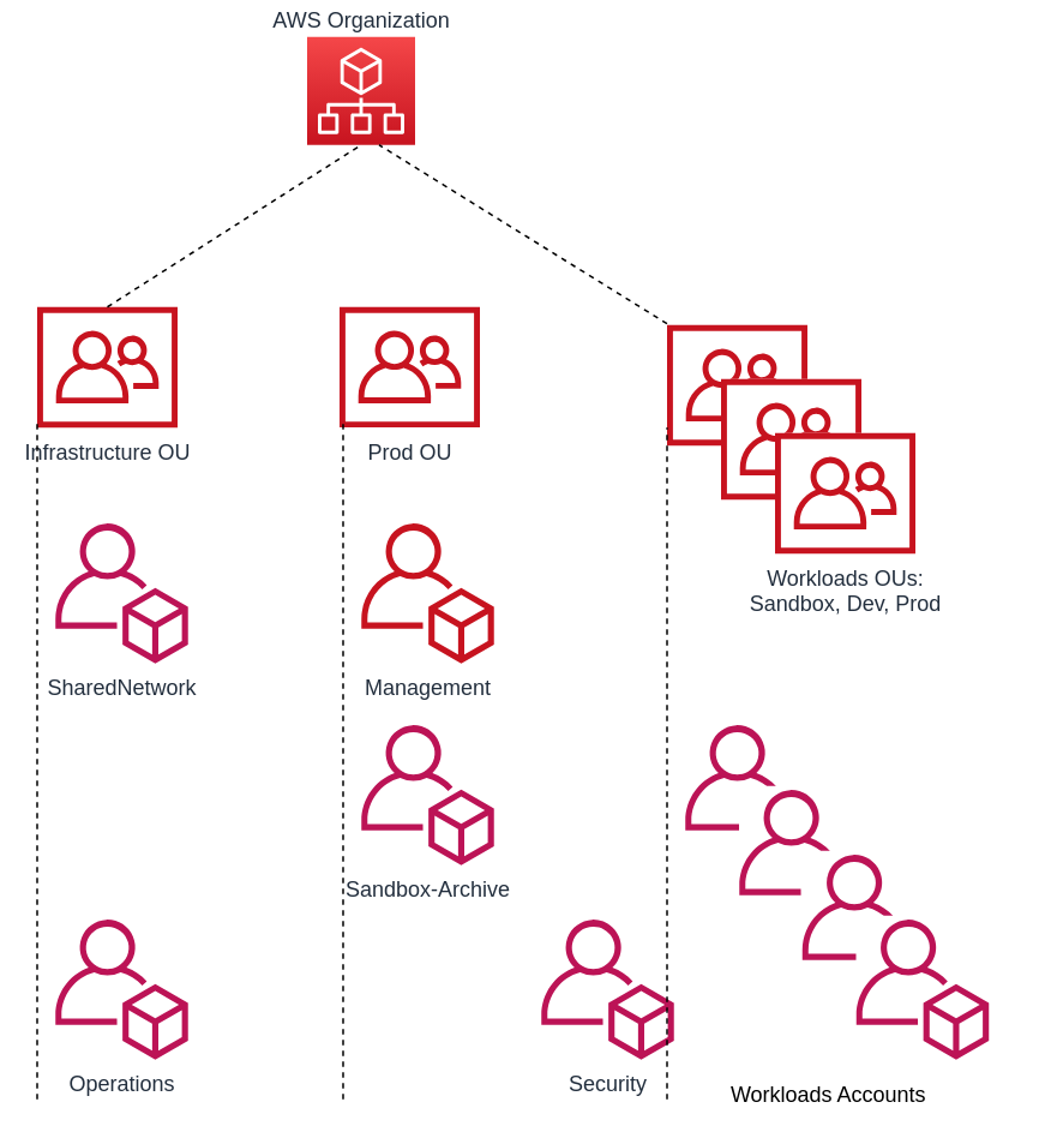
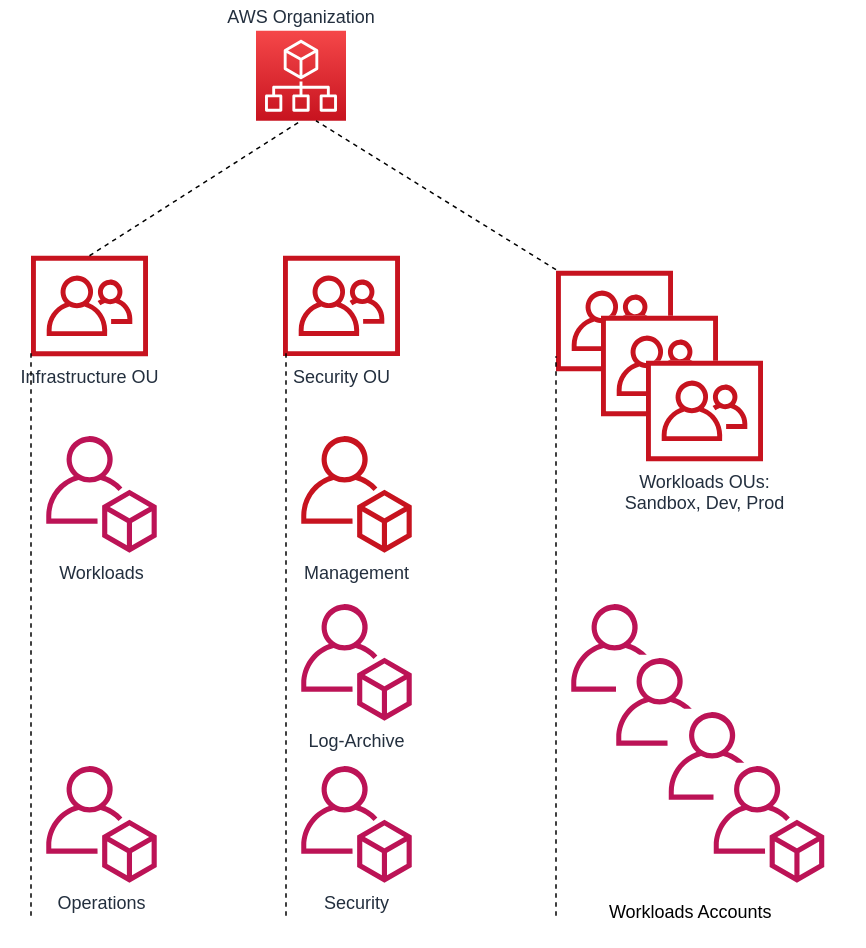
- <mxCell id="16" value="&lt;div&gt;Prod OU&lt;/div&gt;" style="outlineConnect=0;fontColor=#232F3E;gradientColor=none;fillColor=#C7131F;strokeColor=none;dashed=0;verticalLabelPosition=bottom;verticalAlign=top;align=center;html=1;fontSize=12;fontStyle=0;aspect=fixed;pointerEvents=1;shape=mxgraph.aws4.organizations_organizational_unit;" parent="1" vertex="1"><mxGeometry x="188" y="169.94" width="78" height="67" as="geometry" /></mxCell>
+ <mxCell id="16" value="&lt;div&gt;Security OU&lt;/div&gt;" style="outlineConnect=0;fontColor=#232F3E;gradientColor=none;fillColor=#C7131F;strokeColor=none;dashed=0;verticalLabelPosition=bottom;verticalAlign=top;align=center;html=1;fontSize=12;fontStyle=0;aspect=fixed;pointerEvents=1;shape=mxgraph.aws4.organizations_organizational_unit;" parent="1" vertex="1"><mxGeometry x="188" y="169.94" width="78" height="67" as="geometry" /></mxCell>
- <mxCell id="17" value="&lt;div&gt;SharedNetwork&lt;/div&gt;" style="outlineConnect=0;fontColor=#232F3E;gradientColor=none;fillColor=#BC1356;strokeColor=none;dashed=0;verticalLabelPosition=bottom;verticalAlign=top;align=center;html=1;fontSize=12;fontStyle=0;aspect=fixed;pointerEvents=1;shape=mxgraph.aws4.organizations_account;" parent="1" vertex="1"><mxGeometry x="30" y="290" width="74" height="78" as="geometry" /></mxCell>
+ <mxCell id="17" value="&lt;div&gt;Workloads&lt;/div&gt;" style="outlineConnect=0;fontColor=#232F3E;gradientColor=none;fillColor=#BC1356;strokeColor=none;dashed=0;verticalLabelPosition=bottom;verticalAlign=top;align=center;html=1;fontSize=12;fontStyle=0;aspect=fixed;pointerEvents=1;shape=mxgraph.aws4.organizations_account;" parent="1" vertex="1"><mxGeometry x="30" y="290" width="74" height="78" as="geometry" /></mxCell>
- <mxCell id="18" value="Sandbox-Archive" style="outlineConnect=0;fontColor=#232F3E;gradientColor=none;fillColor=#BC1356;strokeColor=none;dashed=0;verticalLabelPosition=bottom;verticalAlign=top;align=center;html=1;fontSize=12;fontStyle=0;aspect=fixed;pointerEvents=1;shape=mxgraph.aws4.organizations_account;" parent="1" vertex="1"><mxGeometry x="200" y="402" width="74" height="78" as="geometry" /></mxCell>
+ <mxCell id="18" value="Log-Archive" style="outlineConnect=0;fontColor=#232F3E;gradientColor=none;fillColor=#BC1356;strokeColor=none;dashed=0;verticalLabelPosition=bottom;verticalAlign=top;align=center;html=1;fontSize=12;fontStyle=0;aspect=fixed;pointerEvents=1;shape=mxgraph.aws4.organizations_account;" parent="1" vertex="1"><mxGeometry x="200" y="402" width="74" height="78" as="geometry" /></mxCell>
- <mxCell id="19" value="&lt;div&gt;Security&lt;/div&gt;" style="outlineConnect=0;fontColor=#232F3E;gradientColor=none;fillColor=#BC1356;strokeColor=none;dashed=0;verticalLabelPosition=bottom;verticalAlign=top;align=center;html=1;fontSize=12;fontStyle=0;aspect=fixed;pointerEvents=1;shape=mxgraph.aws4.organizations_account;" parent="1" vertex="1"><mxGeometry x="300" y="510" width="74" height="78" as="geometry" /></mxCell>
+ <mxCell id="19" value="&lt;div&gt;Security&lt;/div&gt;" style="outlineConnect=0;fontColor=#232F3E;gradientColor=none;fillColor=#BC1356;strokeColor=none;dashed=0;verticalLabelPosition=bottom;verticalAlign=top;align=center;html=1;fontSize=12;fontStyle=0;aspect=fixed;pointerEvents=1;shape=mxgraph.aws4.organizations_account;" parent="1" vertex="1"><mxGeometry x="200" y="510" width="74" height="78" as="geometry" /></mxCell>
